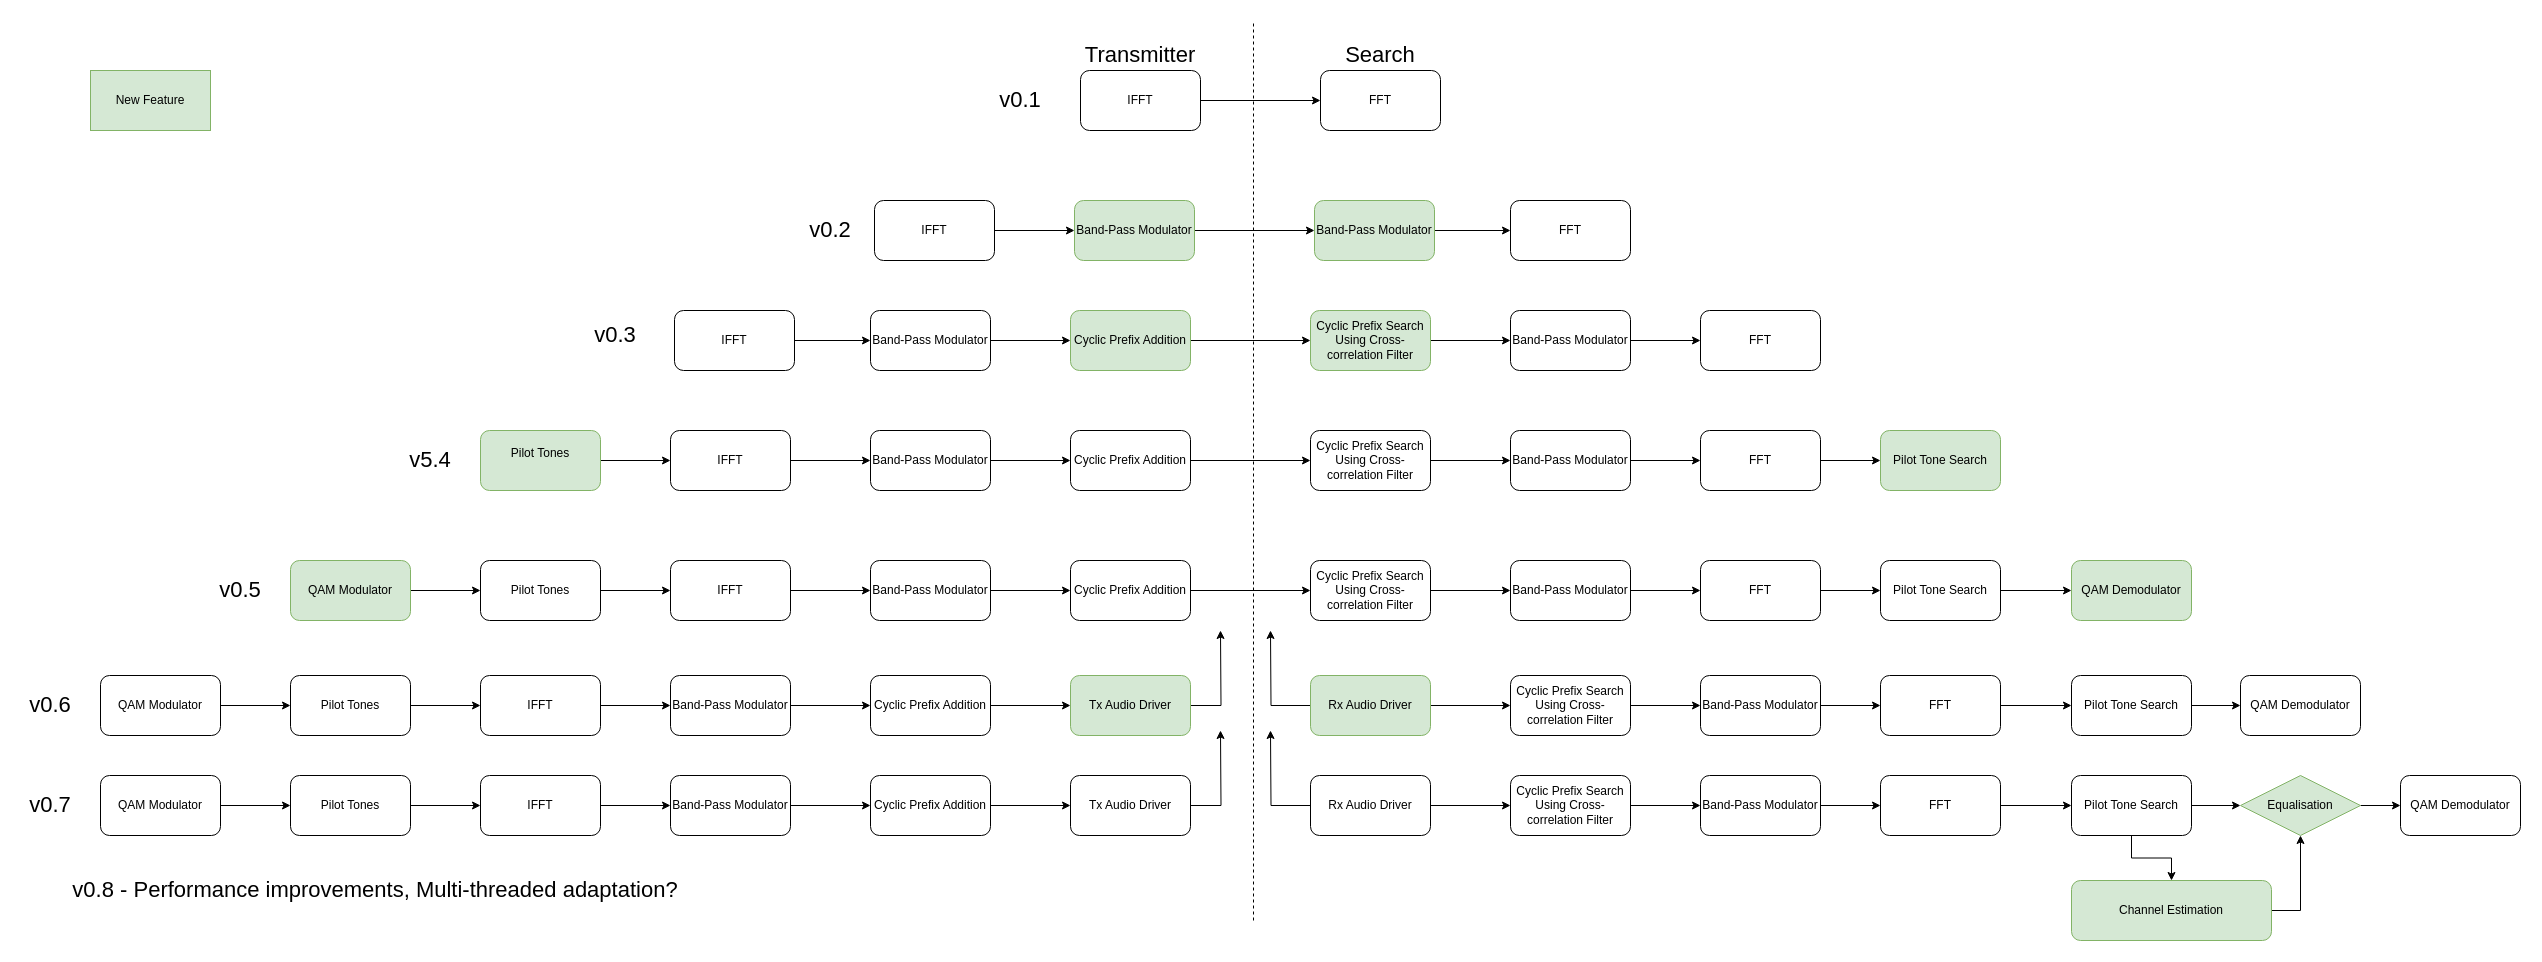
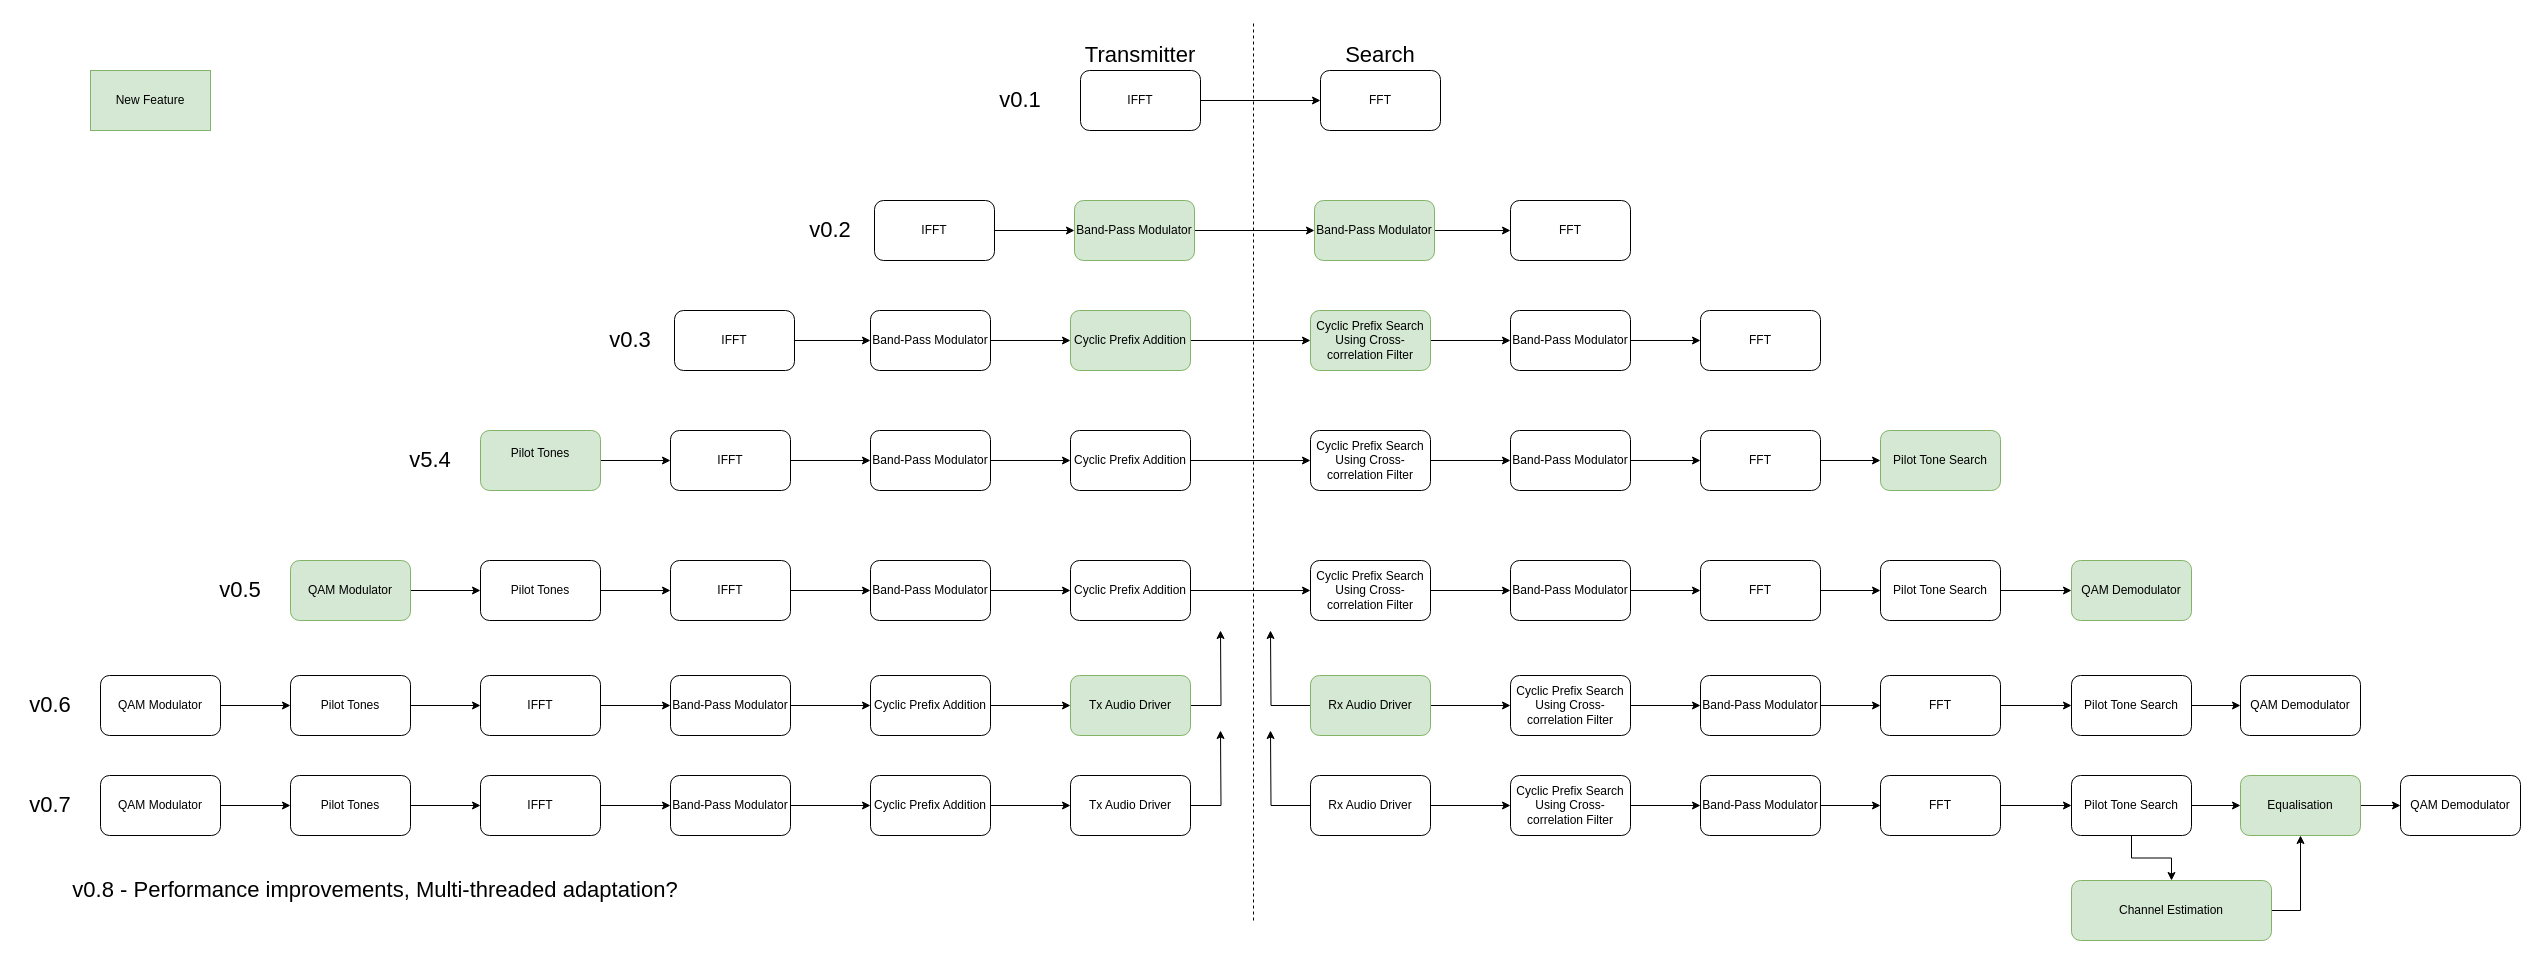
- <mxCell id="115" value="&lt;font style=&quot;font-size: 22px&quot;&gt;v0.3&lt;/font&gt;" style="text;html=1;strokeColor=none;fillColor=none;align=center;verticalAlign=middle;whiteSpace=wrap;rounded=0;strokeWidth=1;" parent="1" vertex="1"><mxGeometry x="595" y="325" width="40" height="20" as="geometry" /></mxCell>
+ <mxCell id="115" value="&lt;font style=&quot;font-size: 22px&quot;&gt;v0.3&lt;/font&gt;" style="text;html=1;strokeColor=none;fillColor=none;align=center;verticalAlign=middle;whiteSpace=wrap;rounded=0;strokeWidth=1;" parent="1" vertex="1"><mxGeometry x="610" y="330" width="40" height="20" as="geometry" /></mxCell>
- <mxCell id="91" value="Equalisation" style="rhombus;whiteSpace=wrap;html=1;fillColor=#d5e8d4;strokeColor=#82b366;" parent="1" vertex="1"><mxGeometry x="2240" y="775" width="120" height="60" as="geometry" /></mxCell>
+ <mxCell id="91" value="Equalisation" style="rounded=1;whiteSpace=wrap;html=1;fillColor=#d5e8d4;strokeColor=#82b366;" parent="1" vertex="1"><mxGeometry x="2240" y="775" width="120" height="60" as="geometry" /></mxCell>
